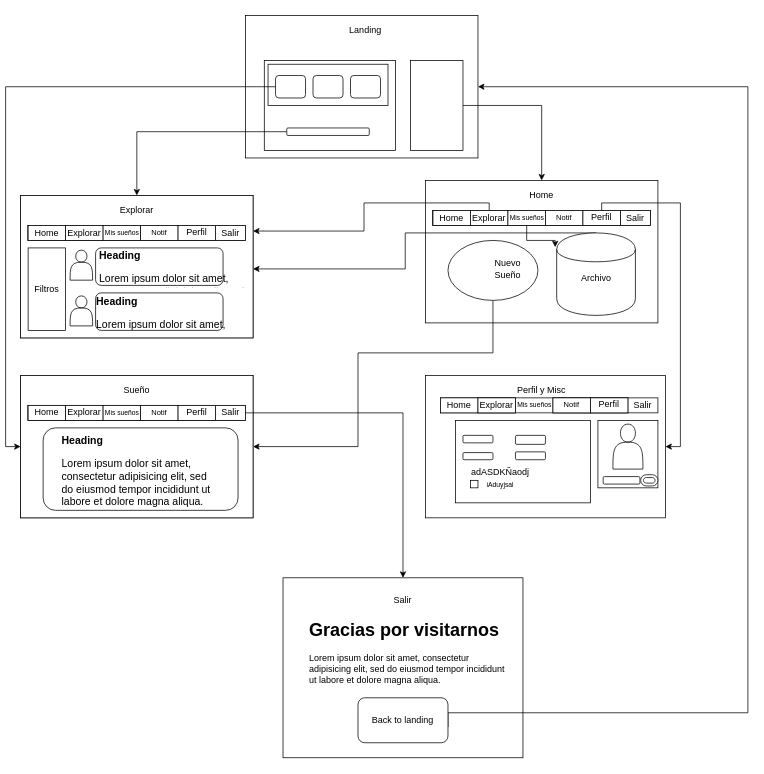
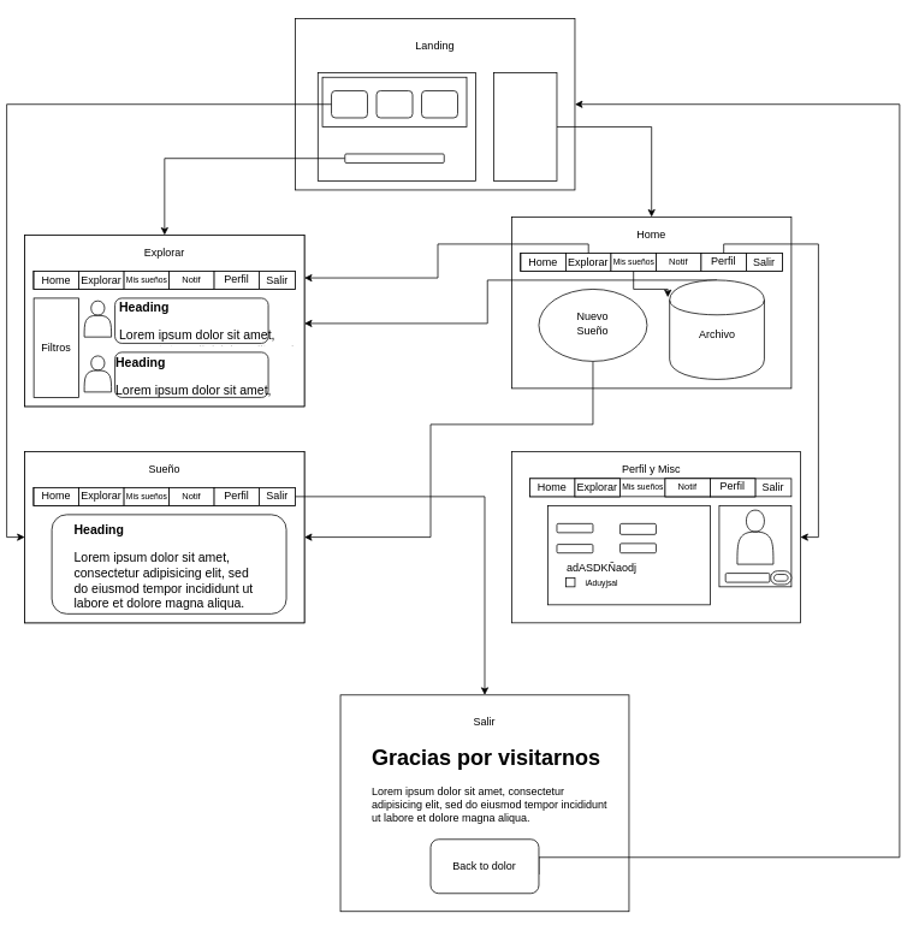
- <mxCell id="6" value="Landing" style="text;html=1;strokeColor=none;fillColor=none;align=center;verticalAlign=middle;whiteSpace=wrap;rounded=0;" vertex="1" parent="1"><mxGeometry x="460" y="30" width="40" height="20" as="geometry" /></mxCell>
+ <mxCell id="6" value="Landing" style="text;html=1;strokeColor=none;fillColor=none;align=center;verticalAlign=middle;whiteSpace=wrap;rounded=0;" vertex="1" parent="1"><mxGeometry x="455" y="40" width="40" height="20" as="geometry" /></mxCell>
- <mxCell id="123" value="Nuevo Sueño" style="text;html=1;strokeColor=none;fillColor=none;align=center;verticalAlign=middle;whiteSpace=wrap;rounded=0;" vertex="1" parent="1"><mxGeometry x="650" y="348" width="40" height="20" as="geometry" /></mxCell>
+ <mxCell id="123" value="Nuevo Sueño" style="text;html=1;strokeColor=none;fillColor=none;align=center;verticalAlign=middle;whiteSpace=wrap;rounded=0;" vertex="1" parent="1"><mxGeometry x="630" y="348" width="40" height="20" as="geometry" /></mxCell>
- <mxCell id="168" value="Back to landing" style="rounded=1;whiteSpace=wrap;html=1;" vertex="1" parent="1"><mxGeometry x="470" y="930" width="120" height="60" as="geometry" /></mxCell>
+ <mxCell id="168" value="Back to dolor" style="rounded=1;whiteSpace=wrap;html=1;" vertex="1" parent="1"><mxGeometry x="470" y="930" width="120" height="60" as="geometry" /></mxCell>
